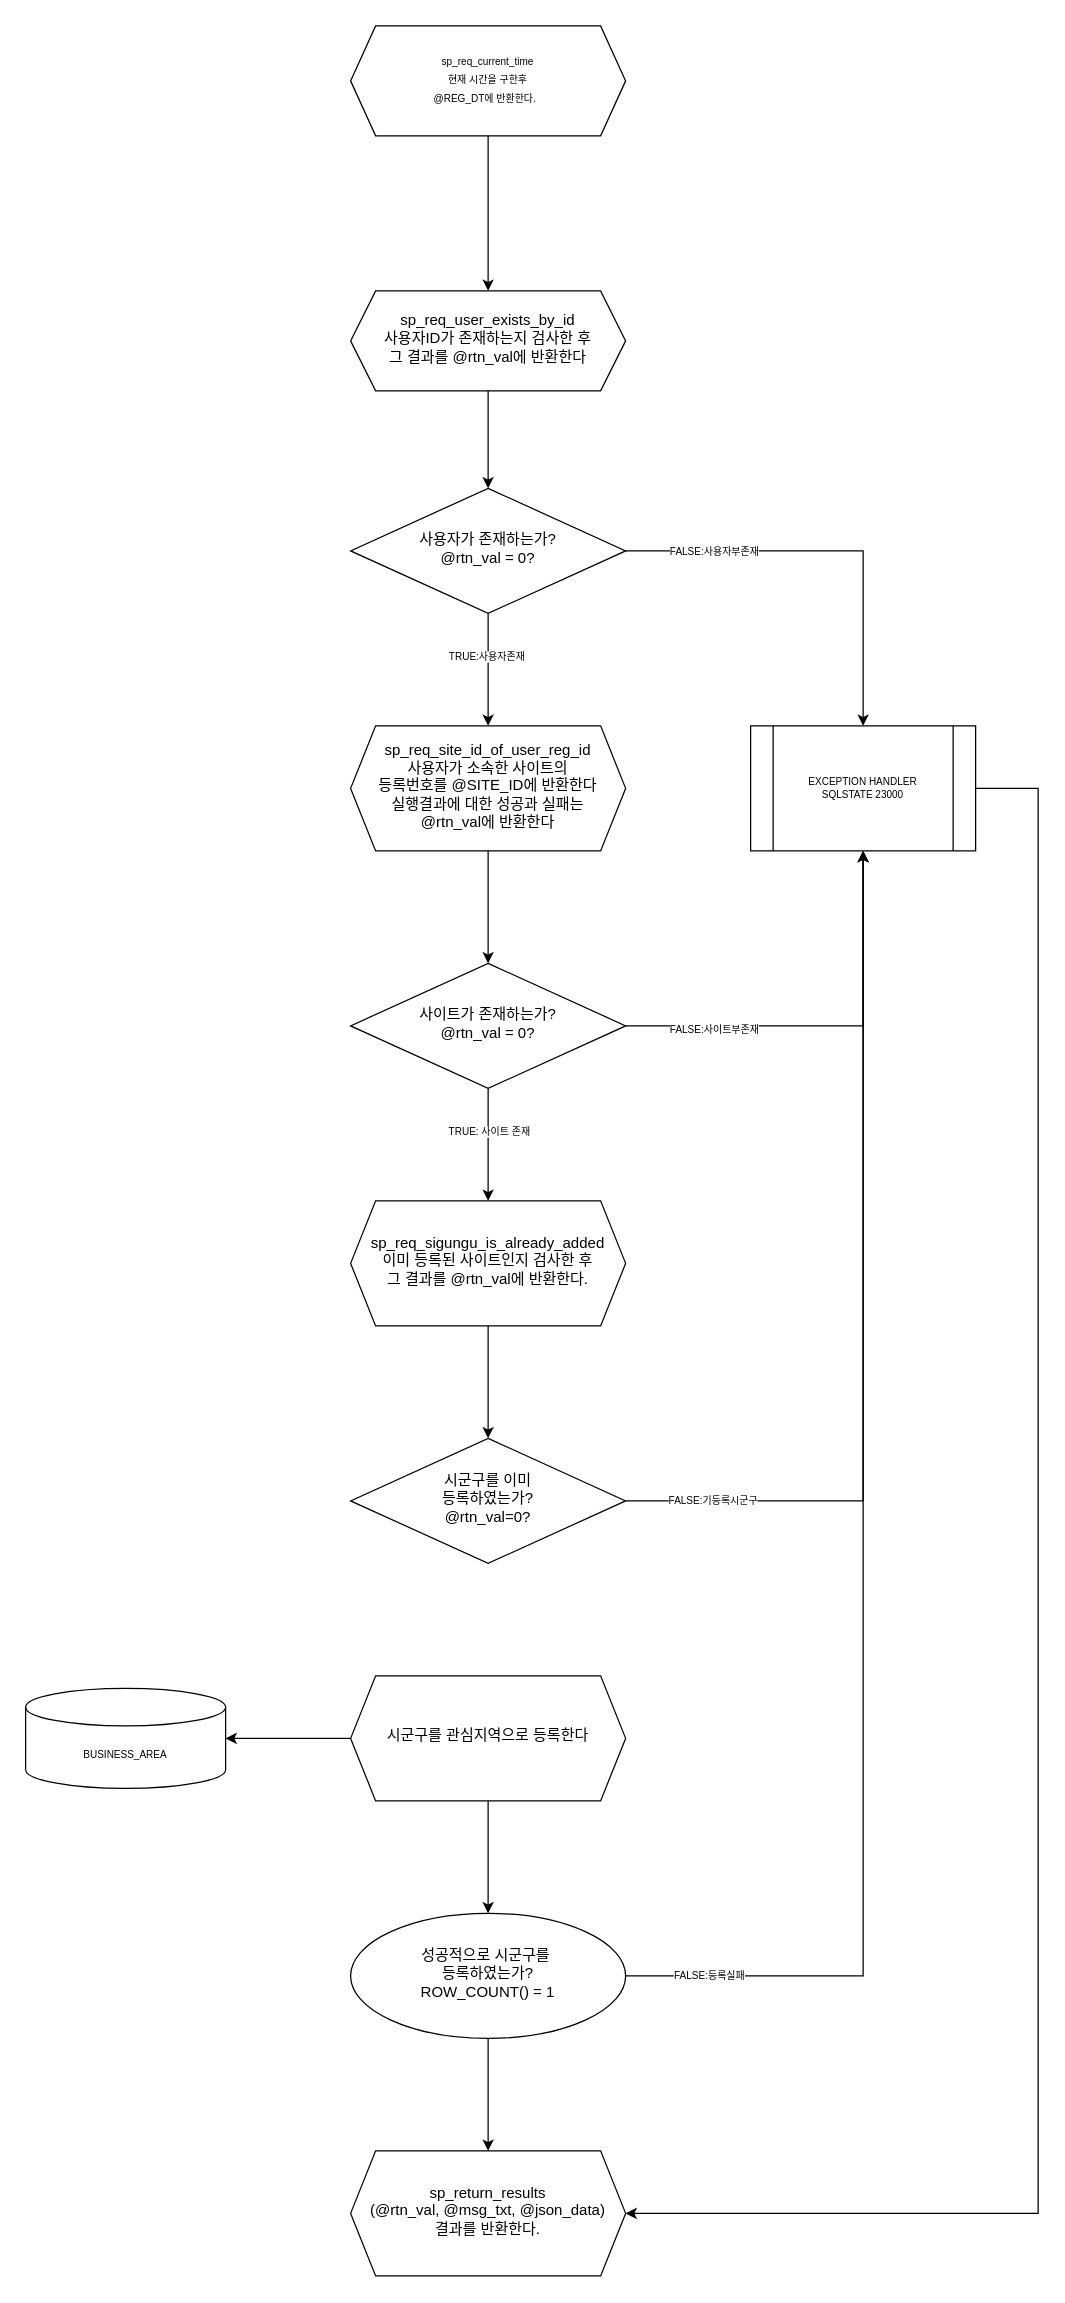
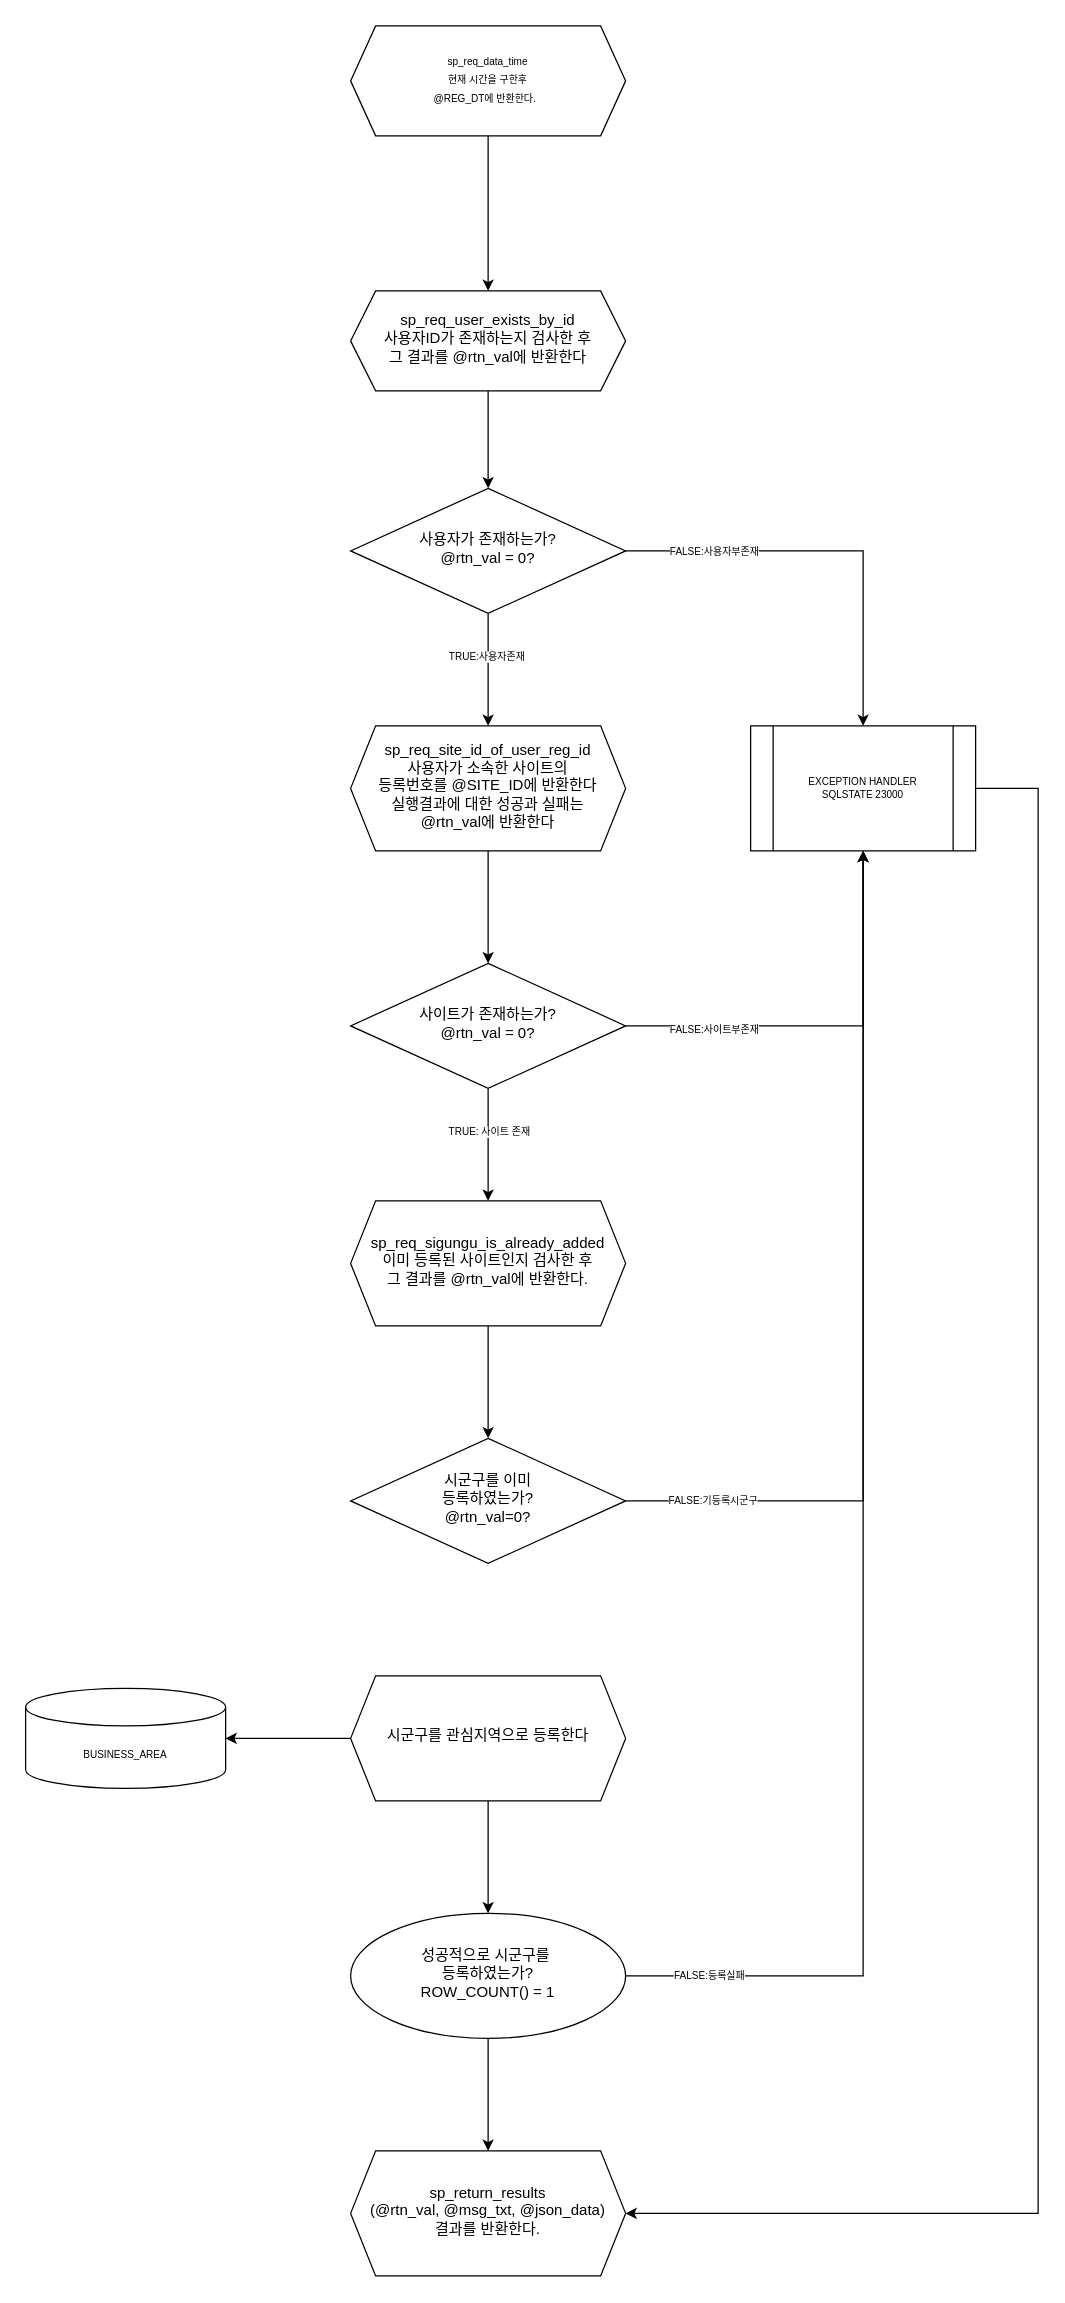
- <mxCell id="3" value="&lt;font style=&quot;font-size: 8px&quot;&gt;sp_req_current_time&lt;br&gt;현재 시간을 구한후&lt;br&gt;@REG_DT에 반환한다.&amp;nbsp;&amp;nbsp;&lt;/font&gt;" style="shape=hexagon;perimeter=hexagonPerimeter2;whiteSpace=wrap;html=1;fixedSize=1;shadow=0;strokeWidth=1;spacing=6;spacingTop=-4;" vertex="1" parent="1"><mxGeometry x="280" y="20" width="220" height="88" as="geometry" /></mxCell>
+ <mxCell id="3" value="&lt;font style=&quot;font-size: 8px&quot;&gt;sp_req_data_time&lt;br&gt;현재 시간을 구한후&lt;br&gt;@REG_DT에 반환한다.&amp;nbsp;&amp;nbsp;&lt;/font&gt;" style="shape=hexagon;perimeter=hexagonPerimeter2;whiteSpace=wrap;html=1;fixedSize=1;shadow=0;strokeWidth=1;spacing=6;spacingTop=-4;" vertex="1" parent="1"><mxGeometry x="280" y="20" width="220" height="88" as="geometry" /></mxCell>
